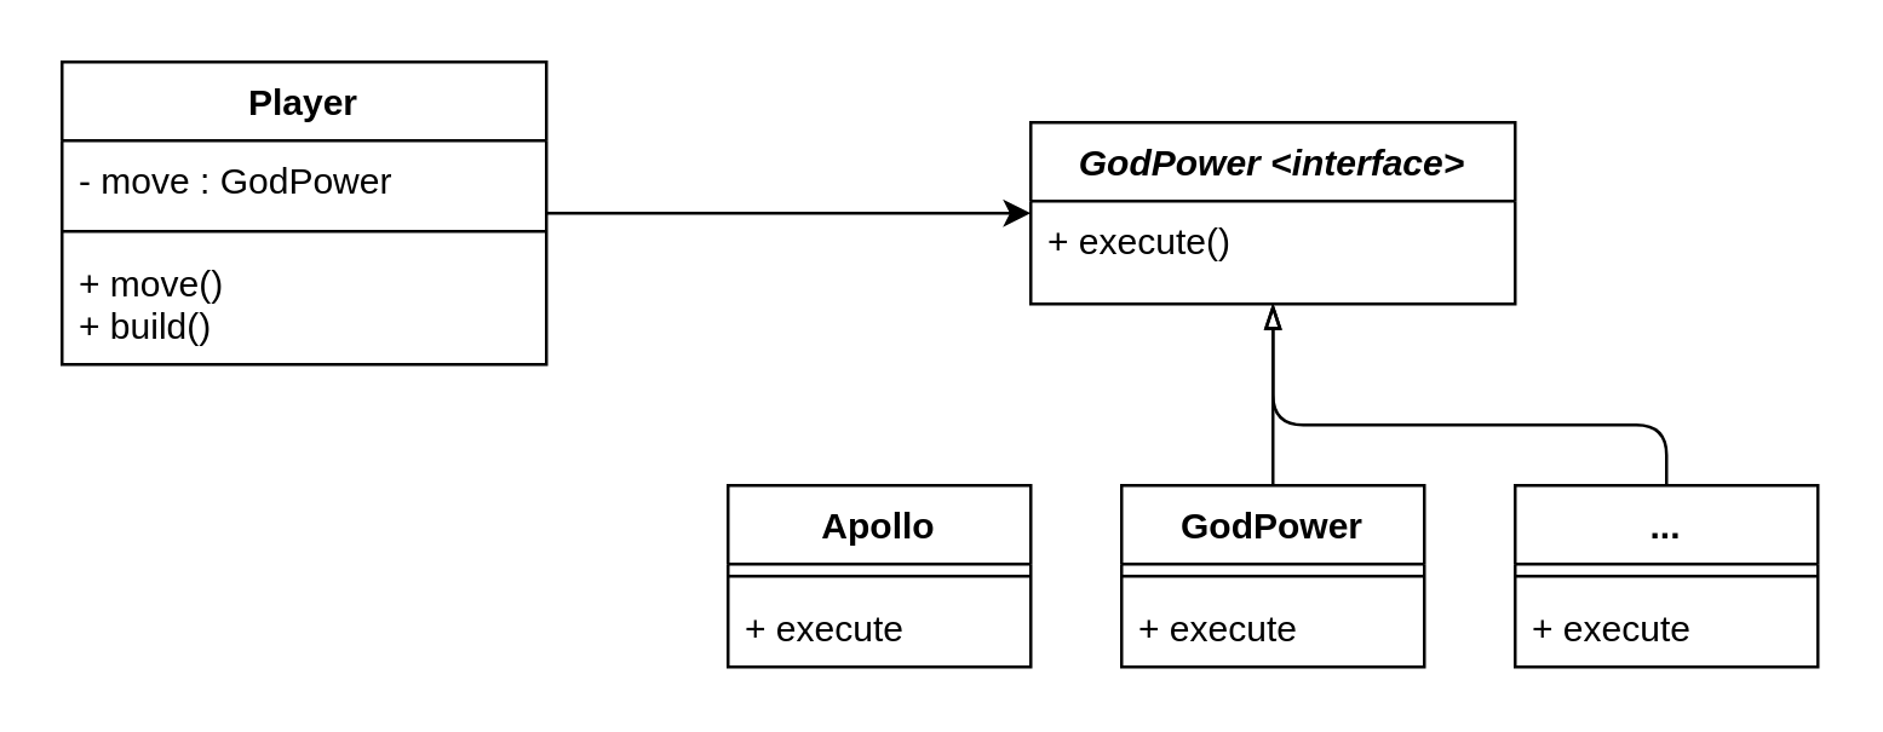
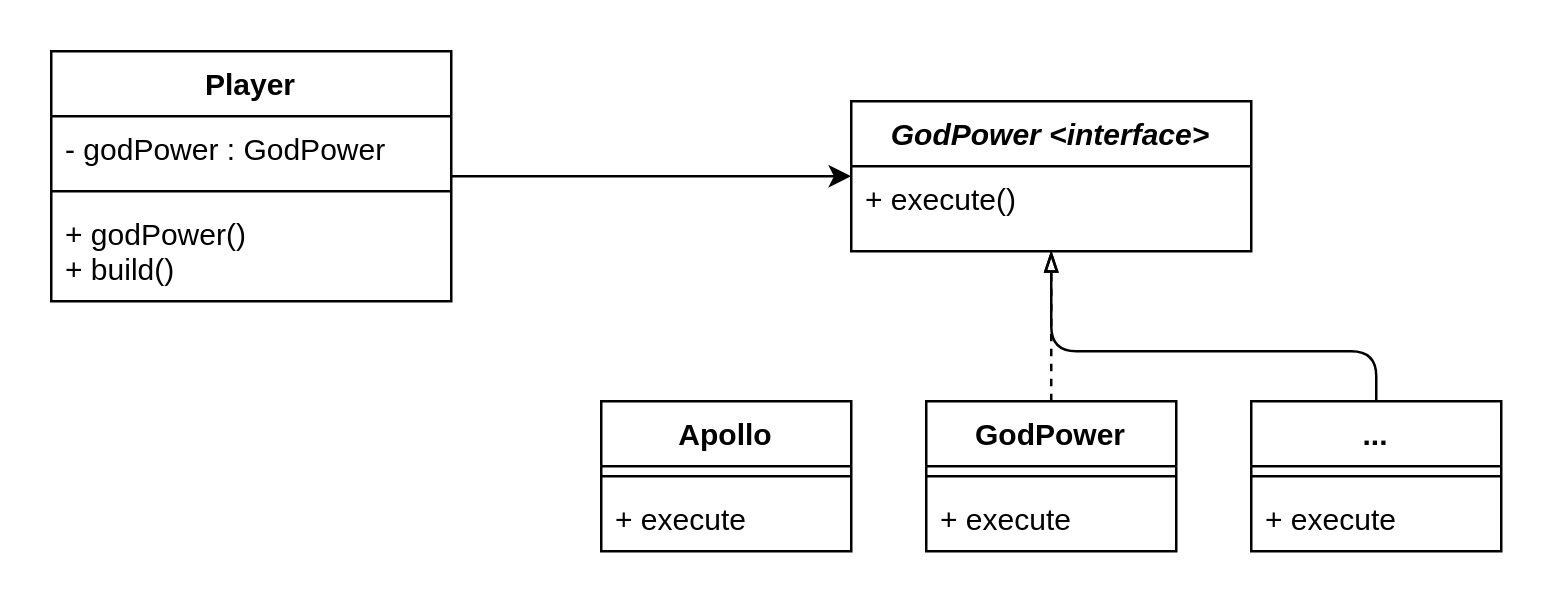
- <mxCell id="4" value="- move : GodPower" style="text;strokeColor=none;fillColor=none;align=left;verticalAlign=top;spacingLeft=4;spacingRight=4;overflow=hidden;rotatable=0;points=[[0,0.5],[1,0.5]];portConstraint=eastwest;" vertex="1" parent="3"><mxGeometry y="26" width="160" height="26" as="geometry" /></mxCell>
+ <mxCell id="4" value="- godPower : GodPower" style="text;strokeColor=none;fillColor=none;align=left;verticalAlign=top;spacingLeft=4;spacingRight=4;overflow=hidden;rotatable=0;points=[[0,0.5],[1,0.5]];portConstraint=eastwest;" vertex="1" parent="3"><mxGeometry y="26" width="160" height="26" as="geometry" /></mxCell>
- <mxCell id="6" value="+ move()&#10;+ build()" style="text;strokeColor=none;fillColor=none;align=left;verticalAlign=top;spacingLeft=4;spacingRight=4;overflow=hidden;rotatable=0;points=[[0,0.5],[1,0.5]];portConstraint=eastwest;" vertex="1" parent="3"><mxGeometry y="60" width="160" height="40" as="geometry" /></mxCell>
+ <mxCell id="6" value="+ godPower()&#10;+ build()" style="text;strokeColor=none;fillColor=none;align=left;verticalAlign=top;spacingLeft=4;spacingRight=4;overflow=hidden;rotatable=0;points=[[0,0.5],[1,0.5]];portConstraint=eastwest;" vertex="1" parent="3"><mxGeometry y="60" width="160" height="40" as="geometry" /></mxCell>
- <mxCell id="12" value="" style="edgeStyle=orthogonalEdgeStyle;rounded=0;orthogonalLoop=1;jettySize=auto;html=1;exitX=0.5;exitY=0;exitDx=0;exitDy=0;endArrow=blockThin;endFill=0;" edge="1" parent="1" source="13" target="11"><mxGeometry relative="1" as="geometry"><Array as="points"><mxPoint x="420" y="130" /><mxPoint x="420" y="130" /></Array></mxGeometry></mxCell>
+ <mxCell id="12" value="" style="edgeStyle=orthogonalEdgeStyle;rounded=0;orthogonalLoop=1;jettySize=auto;html=1;exitX=0.5;exitY=0;exitDx=0;exitDy=0;endArrow=blockThin;endFill=0;dashed=1;" edge="1" parent="1" source="13" target="11"><mxGeometry relative="1" as="geometry"><Array as="points"><mxPoint x="420" y="130" /><mxPoint x="420" y="130" /></Array></mxGeometry></mxCell>
